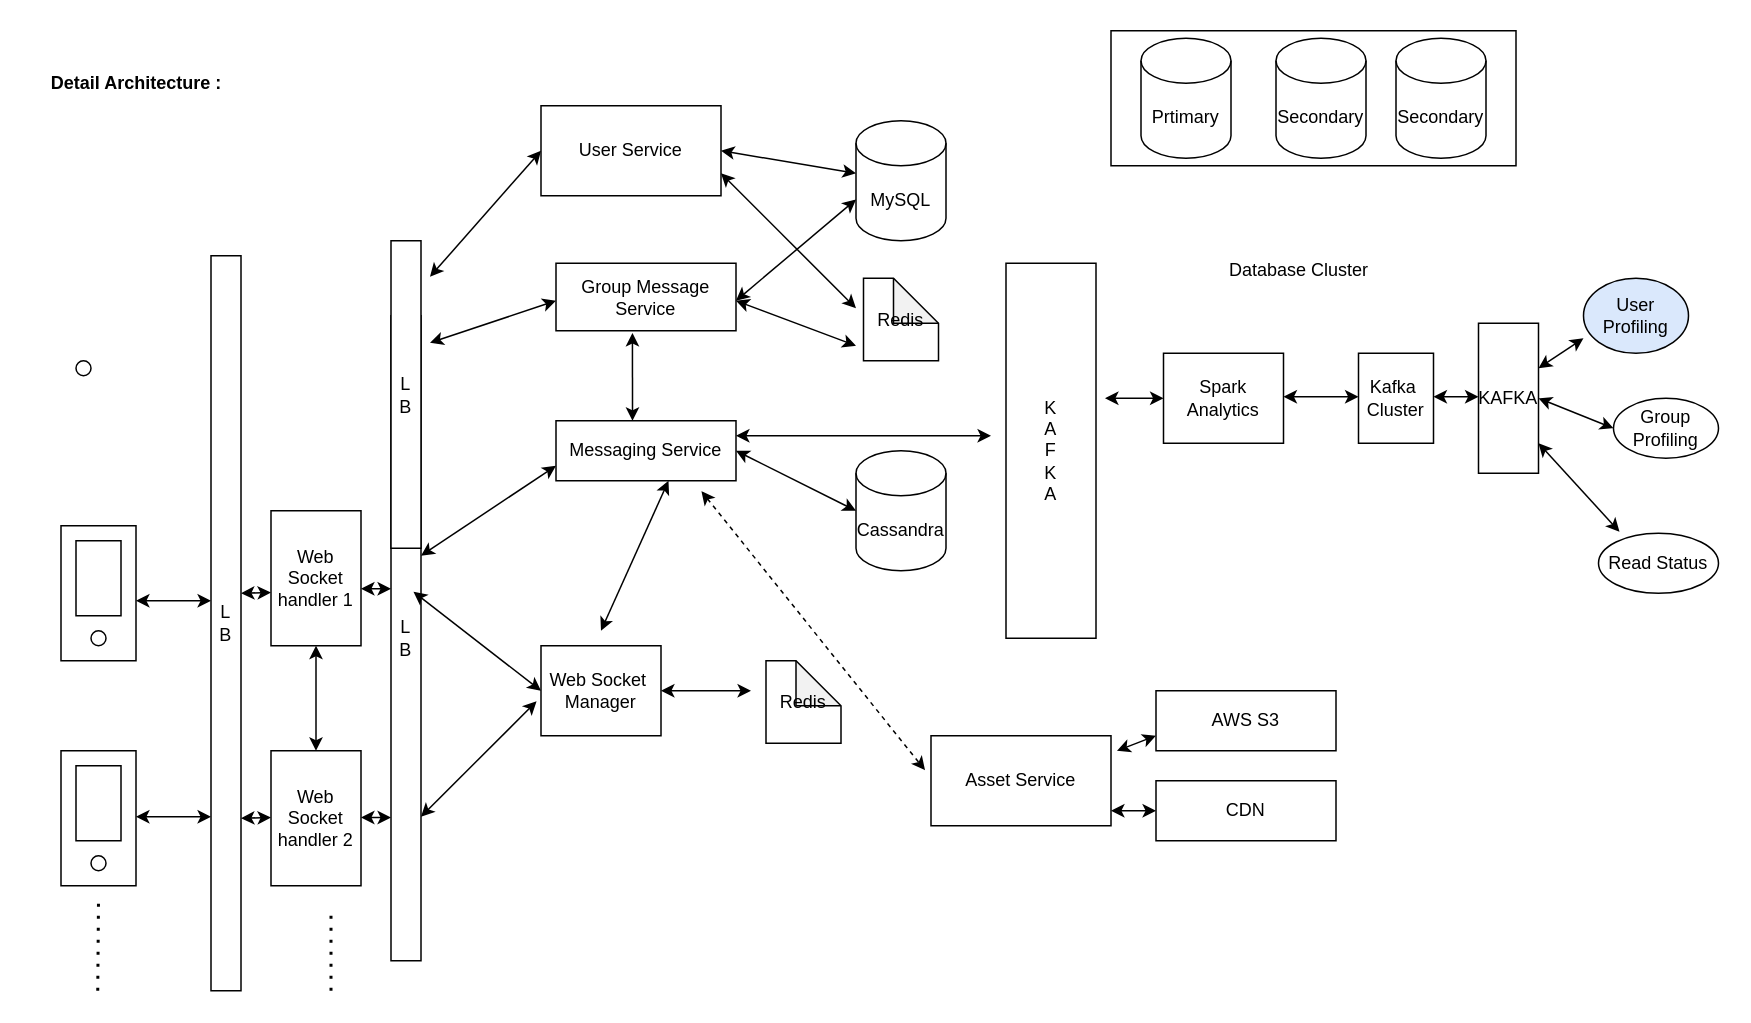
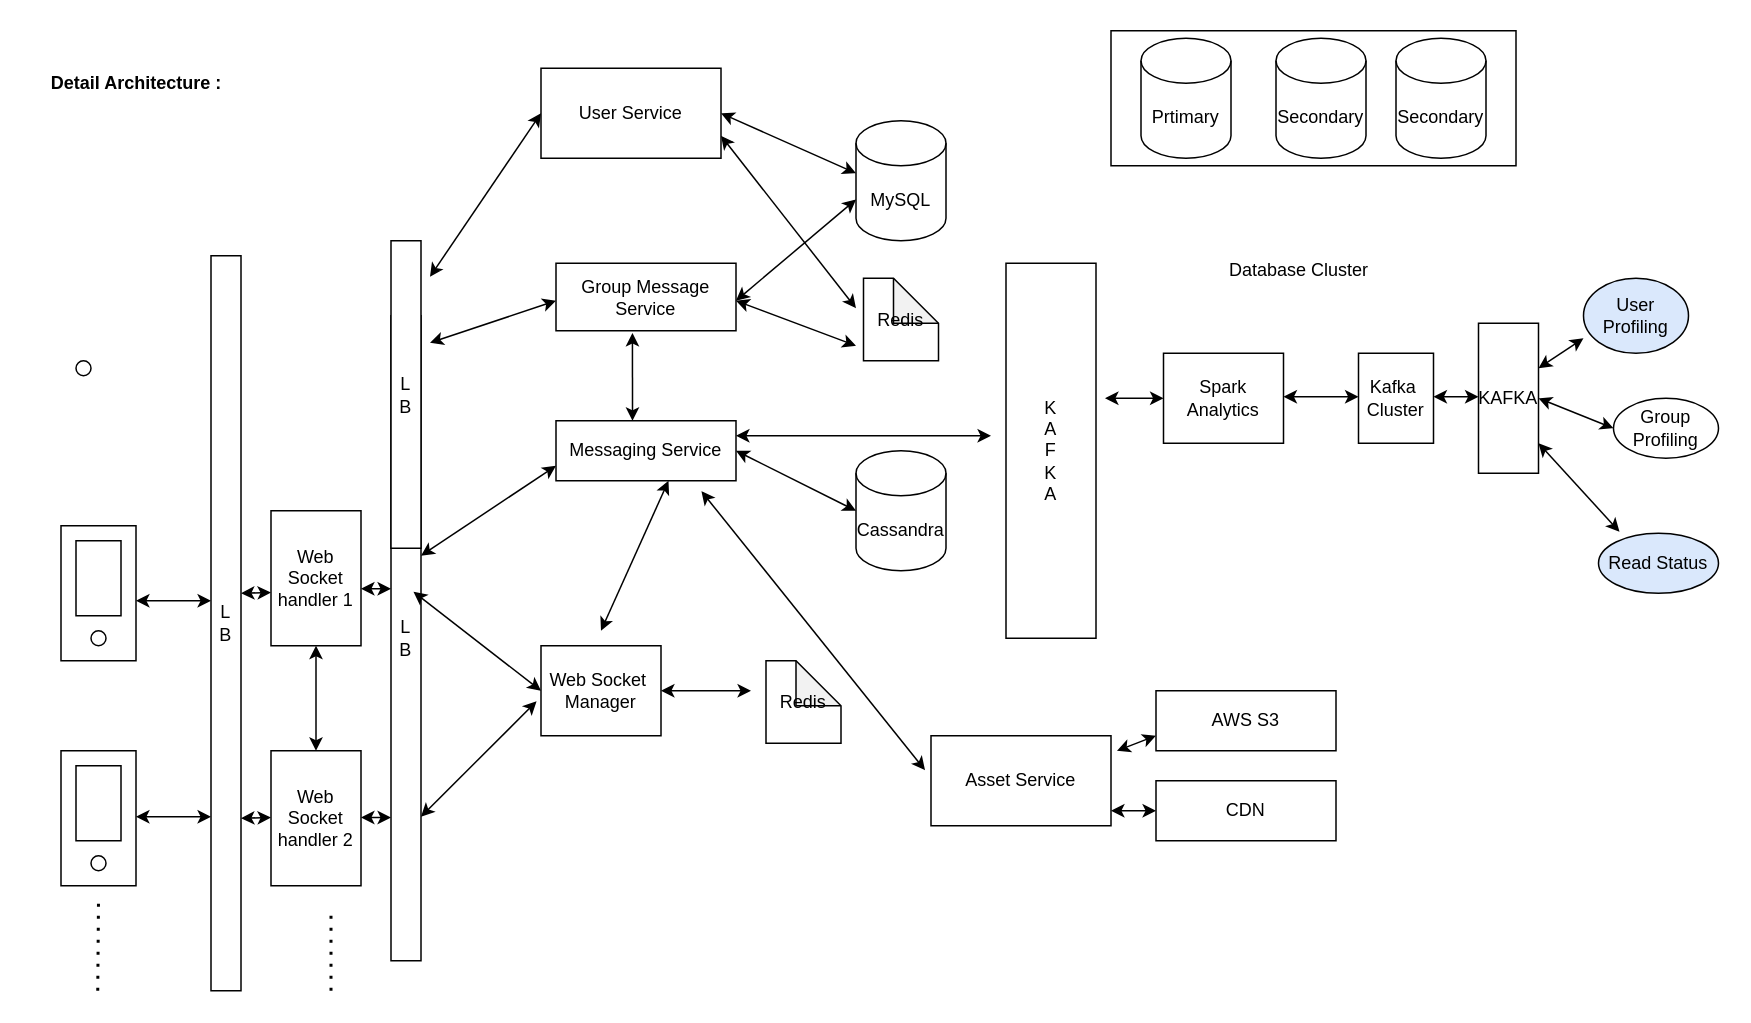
- <mxCell id="48" value="User Service" style="rounded=0;whiteSpace=wrap;html=1;" parent="1" vertex="1"><mxGeometry x="360" y="70" width="120" height="60" as="geometry" /></mxCell>
+ <mxCell id="48" value="User Service" style="rounded=0;whiteSpace=wrap;html=1;" parent="1" vertex="1"><mxGeometry x="360" y="45" width="120" height="60" as="geometry" /></mxCell>
- <mxCell id="41" value="Read Status" style="ellipse;whiteSpace=wrap;html=1;" parent="1" vertex="1"><mxGeometry x="1065" y="355" width="80" height="40" as="geometry" /></mxCell>
+ <mxCell id="41" value="Read Status" style="ellipse;whiteSpace=wrap;html=1;fillColor=#dae8fc;" parent="1" vertex="1"><mxGeometry x="1065" y="355" width="80" height="40" as="geometry" /></mxCell>
- <mxCell id="68" value="" style="endArrow=classic;startArrow=classic;html=1;rounded=0;entryX=-0.033;entryY=0.383;entryDx=0;entryDy=0;entryPerimeter=0;exitX=0.808;exitY=1.175;exitDx=0;exitDy=0;exitPerimeter=0;dashed=1;" edge="1" parent="1" source="24" target="65"><mxGeometry width="50" height="50" relative="1" as="geometry"><mxPoint x="280" y="574.5" as="sourcePoint" /><mxPoint x="330" y="574.51" as="targetPoint" /><Array as="points" /></mxGeometry></mxCell>
+ <mxCell id="68" value="" style="endArrow=classic;startArrow=classic;html=1;rounded=0;entryX=-0.033;entryY=0.383;entryDx=0;entryDy=0;entryPerimeter=0;exitX=0.808;exitY=1.175;exitDx=0;exitDy=0;exitPerimeter=0;" edge="1" parent="1" source="24" target="65"><mxGeometry width="50" height="50" relative="1" as="geometry"><mxPoint x="280" y="574.5" as="sourcePoint" /><mxPoint x="330" y="574.51" as="targetPoint" /><Array as="points" /></mxGeometry></mxCell>
